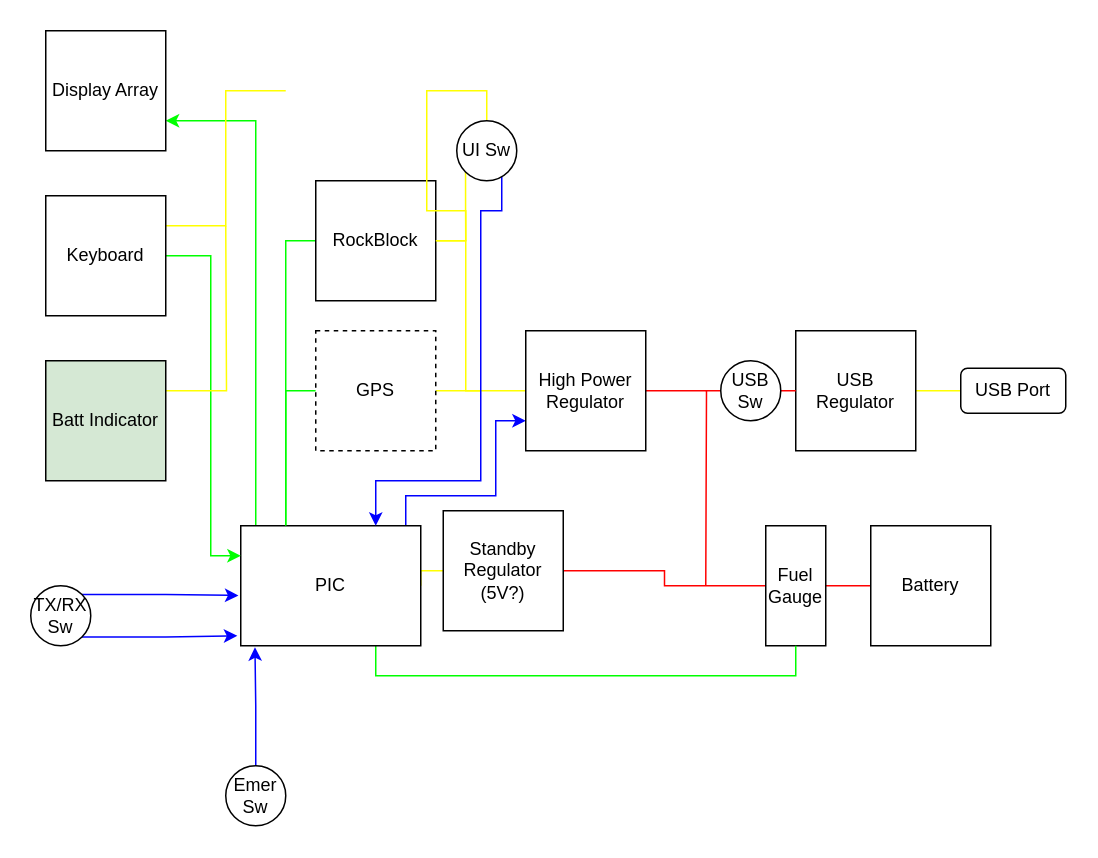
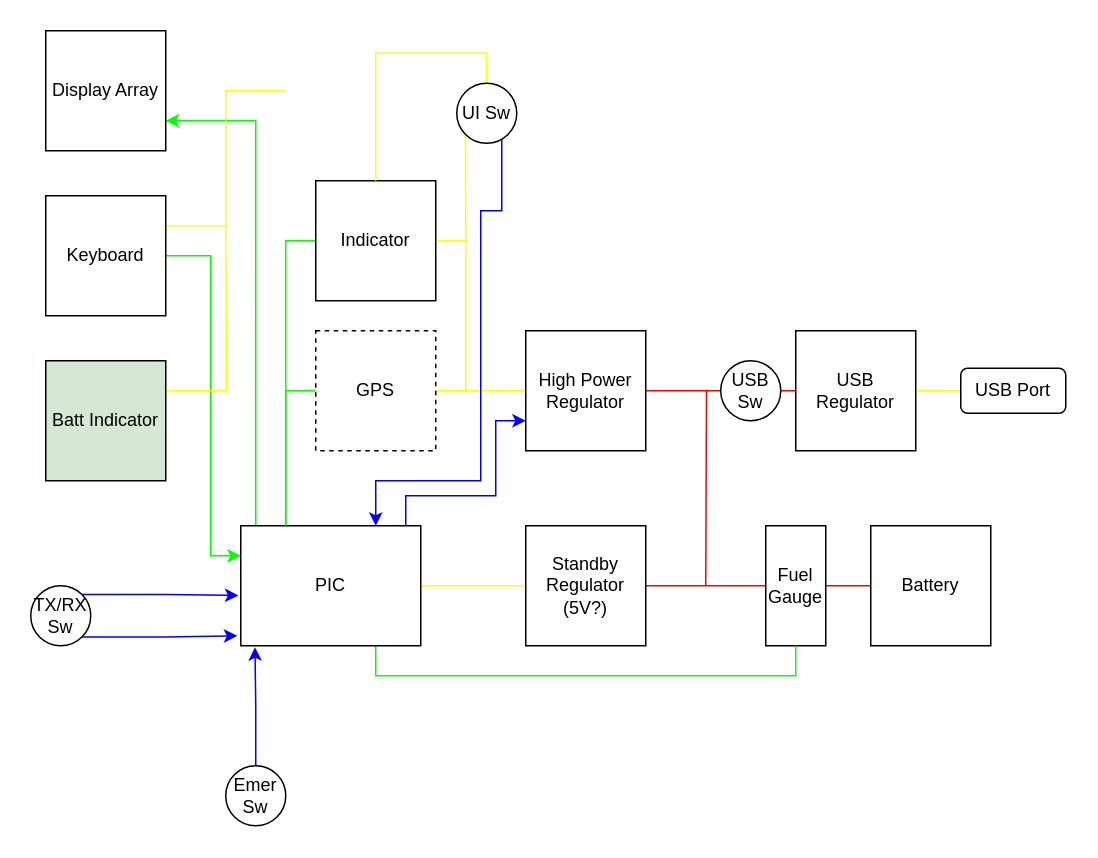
- <mxCell id="23" value="UI Sw" style="ellipse;whiteSpace=wrap;html=1;aspect=fixed;" vertex="1" parent="1"><mxGeometry x="304" y="80" width="40" height="40" as="geometry" /></mxCell>
+ <mxCell id="23" value="UI Sw" style="ellipse;whiteSpace=wrap;html=1;aspect=fixed;" vertex="1" parent="1"><mxGeometry x="304" y="55" width="40" height="40" as="geometry" /></mxCell>
- <mxCell id="18" value="RockBlock" style="whiteSpace=wrap;html=1;aspect=fixed;" vertex="1" parent="1"><mxGeometry x="210" y="120" width="80" height="80" as="geometry" /></mxCell>
+ <mxCell id="18" value="Indicator" style="whiteSpace=wrap;html=1;aspect=fixed;" vertex="1" parent="1"><mxGeometry x="210" y="120" width="80" height="80" as="geometry" /></mxCell>
- <mxCell id="7" value="Standby Regulator (5V?)" style="whiteSpace=wrap;html=1;aspect=fixed;" vertex="1" parent="1"><mxGeometry x="295" y="340" width="80" height="80" as="geometry" /></mxCell>
+ <mxCell id="7" value="Standby Regulator (5V?)" style="whiteSpace=wrap;html=1;aspect=fixed;" vertex="1" parent="1"><mxGeometry x="350" y="350" width="80" height="80" as="geometry" /></mxCell>
